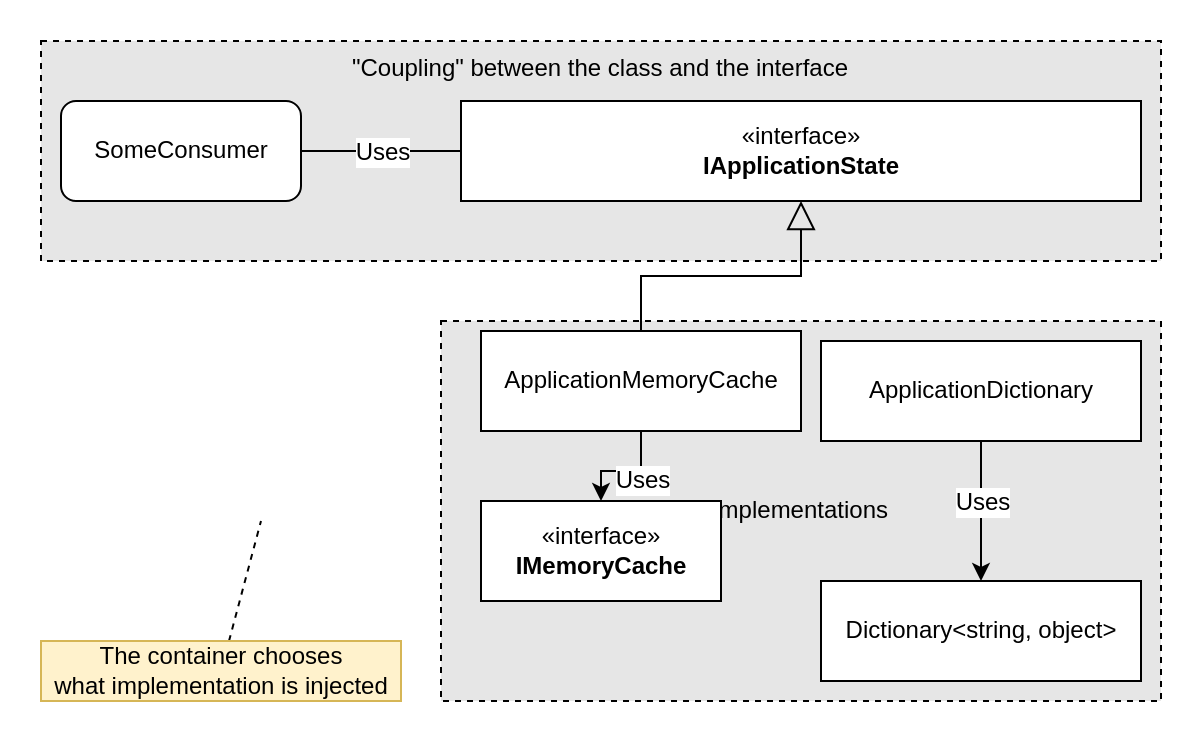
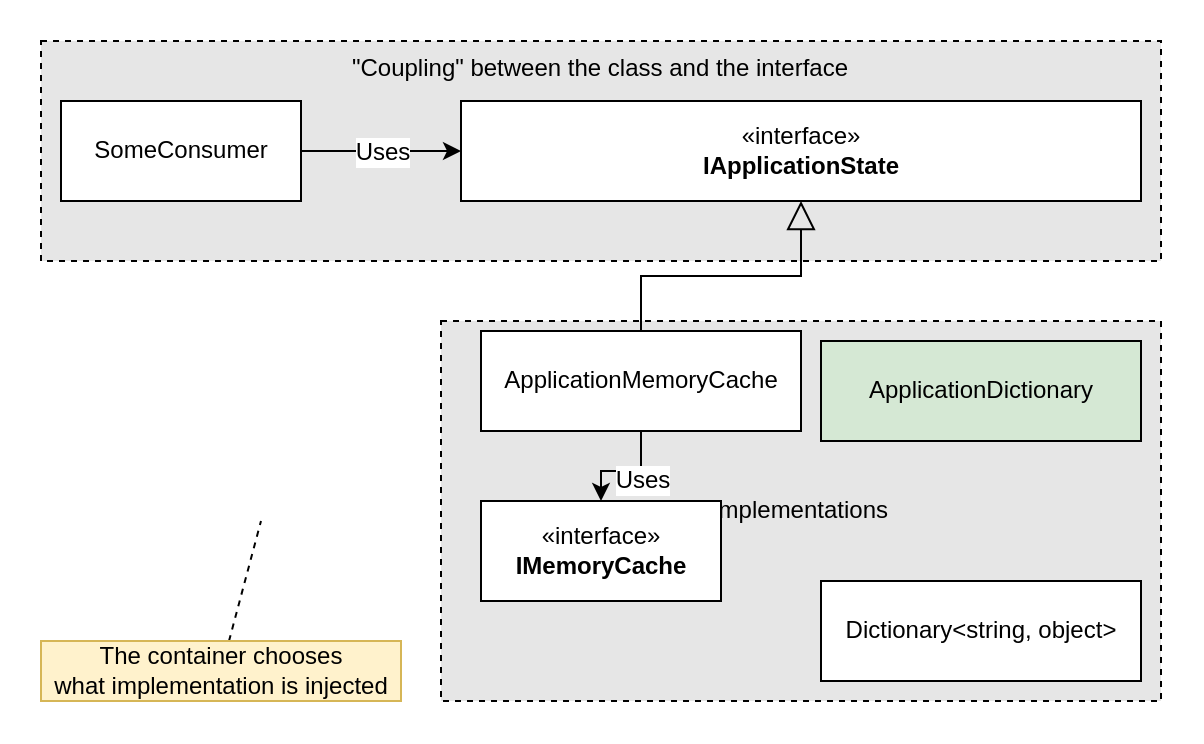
- <mxCell id="11" value="SomeConsumer" style="html=1;rounded=1;" parent="1" vertex="1"><mxGeometry x="30" y="50" width="120" height="50" as="geometry" /></mxCell>
+ <mxCell id="11" value="SomeConsumer" style="html=1;" parent="1" vertex="1"><mxGeometry x="30" y="50" width="120" height="50" as="geometry" /></mxCell>
- <mxCell id="9" style="edgeStyle=orthogonalEdgeStyle;rounded=0;html=1;jettySize=auto;orthogonalLoop=1;endArrow=none;" parent="1" source="11" target="4" edge="1"><mxGeometry relative="1" as="geometry" /></mxCell>
+ <mxCell id="9" style="edgeStyle=orthogonalEdgeStyle;rounded=0;html=1;jettySize=auto;orthogonalLoop=1;" parent="1" source="11" target="4" edge="1"><mxGeometry relative="1" as="geometry" /></mxCell>
- <mxCell id="13" value="ApplicationDictionary" style="html=1;" vertex="1" parent="1"><mxGeometry x="410" y="170" width="160" height="50" as="geometry" /></mxCell>
+ <mxCell id="13" value="ApplicationDictionary" style="html=1;fillColor=#d5e8d4;" vertex="1" parent="1"><mxGeometry x="410" y="170" width="160" height="50" as="geometry" /></mxCell>
- <mxCell id="15" style="edgeStyle=orthogonalEdgeStyle;rounded=0;html=1;jettySize=auto;orthogonalLoop=1;" edge="1" parent="1" source="13" target="14"><mxGeometry relative="1" as="geometry"><mxPoint x="320" y="230" as="sourcePoint" /><mxPoint x="320" y="300" as="targetPoint" /></mxGeometry></mxCell>
- <mxCell id="16" value="Uses" style="text;html=1;resizable=0;points=[];align=center;verticalAlign=middle;labelBackgroundColor=#ffffff;" vertex="1" connectable="0" parent="15"><mxGeometry x="-0.296" y="-1" relative="1" as="geometry"><mxPoint x="1" y="5" as="offset" /></mxGeometry></mxCell>
